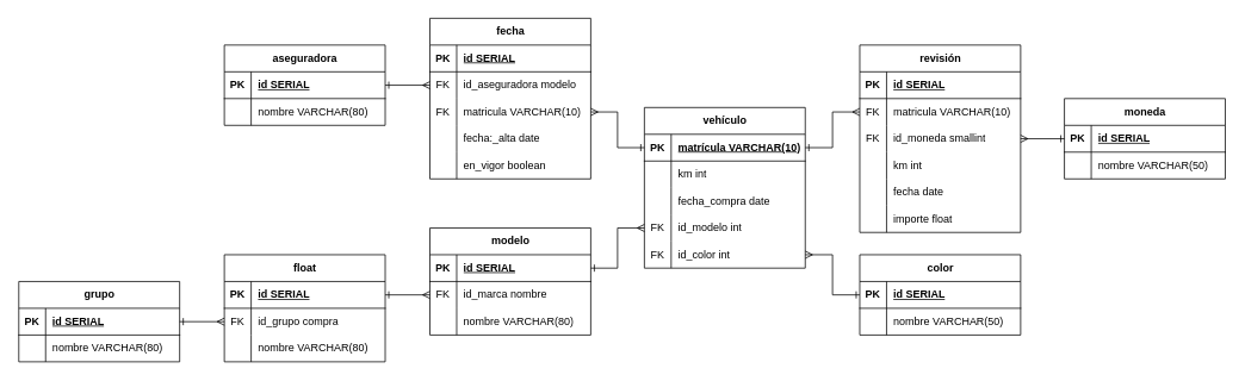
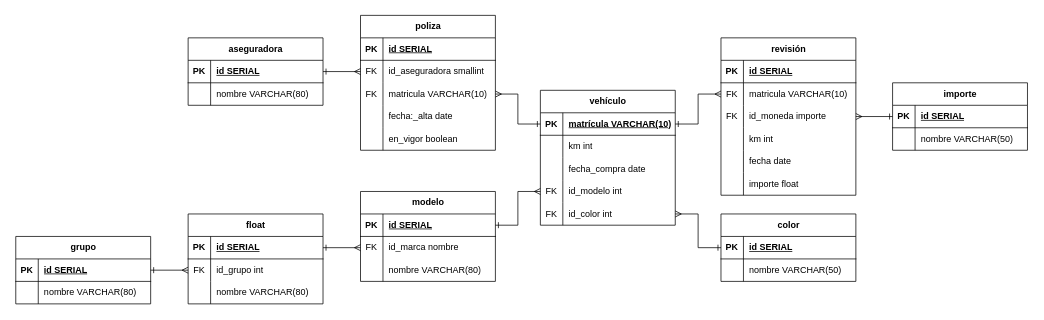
- <mxCell id="43" value="fecha" style="shape=table;startSize=30;container=1;collapsible=1;childLayout=tableLayout;fixedRows=1;rowLines=0;fontStyle=1;align=center;resizeLast=1;html=1;" parent="1" vertex="1"><mxGeometry x="480" y="20" width="180" height="180" as="geometry" /></mxCell>
+ <mxCell id="43" value="poliza" style="shape=table;startSize=30;container=1;collapsible=1;childLayout=tableLayout;fixedRows=1;rowLines=0;fontStyle=1;align=center;resizeLast=1;html=1;" parent="1" vertex="1"><mxGeometry x="480" y="20" width="180" height="180" as="geometry" /></mxCell>
- <mxCell id="49" value="id_aseguradora modelo" style="shape=partialRectangle;connectable=0;fillColor=none;top=0;left=0;bottom=0;right=0;align=left;spacingLeft=6;overflow=hidden;whiteSpace=wrap;html=1;" parent="47" vertex="1"><mxGeometry x="30" width="150" height="30" as="geometry"><mxRectangle width="150" height="30" as="alternateBounds" /></mxGeometry></mxCell>
+ <mxCell id="49" value="id_aseguradora smallint" style="shape=partialRectangle;connectable=0;fillColor=none;top=0;left=0;bottom=0;right=0;align=left;spacingLeft=6;overflow=hidden;whiteSpace=wrap;html=1;" parent="47" vertex="1"><mxGeometry x="30" width="150" height="30" as="geometry"><mxRectangle width="150" height="30" as="alternateBounds" /></mxGeometry></mxCell>
- <mxCell id="79" value="moneda" style="shape=table;startSize=30;container=1;collapsible=1;childLayout=tableLayout;fixedRows=1;rowLines=0;fontStyle=1;align=center;resizeLast=1;html=1;" parent="1" vertex="1"><mxGeometry x="1190" y="110" width="180" height="90" as="geometry" /></mxCell>
+ <mxCell id="79" value="importe" style="shape=table;startSize=30;container=1;collapsible=1;childLayout=tableLayout;fixedRows=1;rowLines=0;fontStyle=1;align=center;resizeLast=1;html=1;" parent="1" vertex="1"><mxGeometry x="1190" y="110" width="180" height="90" as="geometry" /></mxCell>
- <mxCell id="69" value="id_moneda smallint" style="shape=partialRectangle;connectable=0;fillColor=none;top=0;left=0;bottom=0;right=0;align=left;spacingLeft=6;overflow=hidden;whiteSpace=wrap;html=1;" parent="67" vertex="1"><mxGeometry x="30" width="150" height="30" as="geometry"><mxRectangle width="150" height="30" as="alternateBounds" /></mxGeometry></mxCell>
+ <mxCell id="69" value="id_moneda importe" style="shape=partialRectangle;connectable=0;fillColor=none;top=0;left=0;bottom=0;right=0;align=left;spacingLeft=6;overflow=hidden;whiteSpace=wrap;html=1;" parent="67" vertex="1"><mxGeometry x="30" width="150" height="30" as="geometry"><mxRectangle width="150" height="30" as="alternateBounds" /></mxGeometry></mxCell>
- <mxCell id="15" value="id_grupo compra" style="shape=partialRectangle;connectable=0;fillColor=none;top=0;left=0;bottom=0;right=0;align=left;spacingLeft=6;overflow=hidden;whiteSpace=wrap;html=1;" parent="13" vertex="1"><mxGeometry x="30" width="150" height="30" as="geometry"><mxRectangle width="150" height="30" as="alternateBounds" /></mxGeometry></mxCell>
+ <mxCell id="15" value="id_grupo int" style="shape=partialRectangle;connectable=0;fillColor=none;top=0;left=0;bottom=0;right=0;align=left;spacingLeft=6;overflow=hidden;whiteSpace=wrap;html=1;" parent="13" vertex="1"><mxGeometry x="30" width="150" height="30" as="geometry"><mxRectangle width="150" height="30" as="alternateBounds" /></mxGeometry></mxCell>
